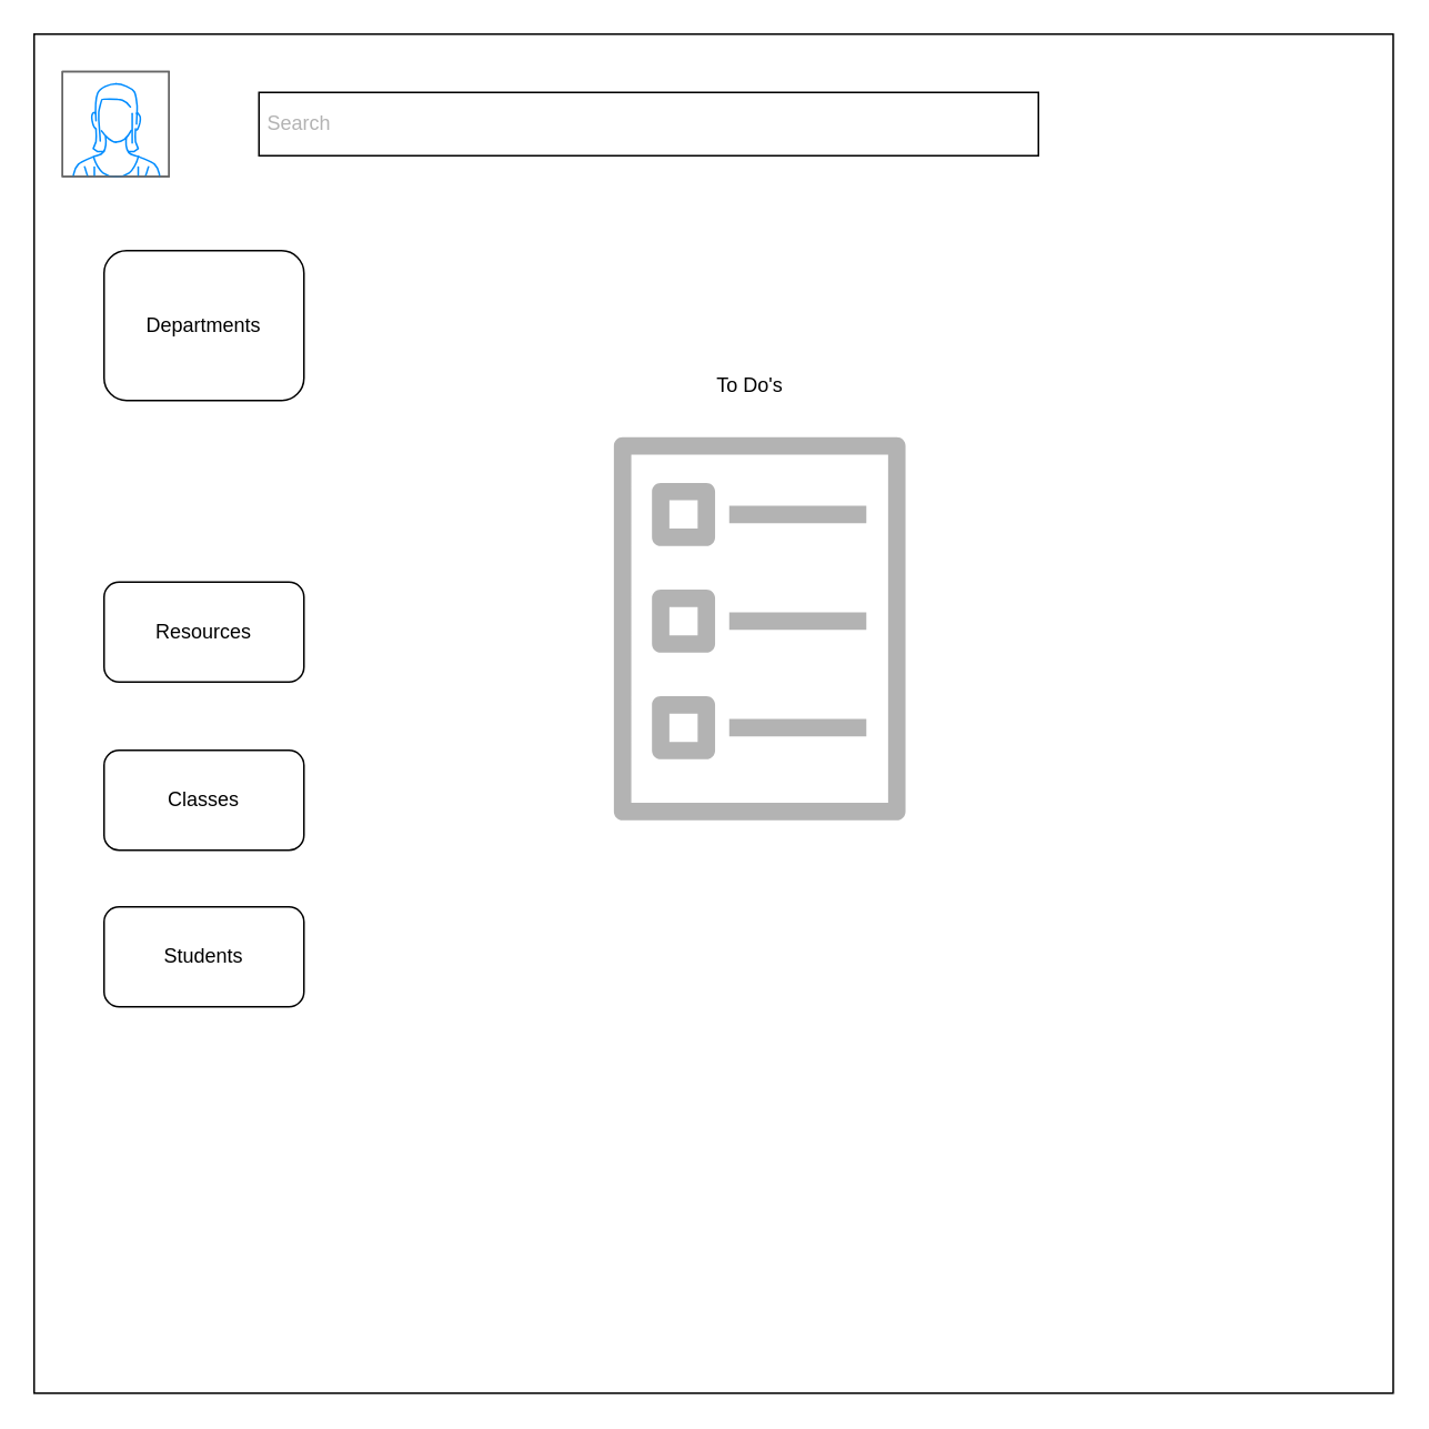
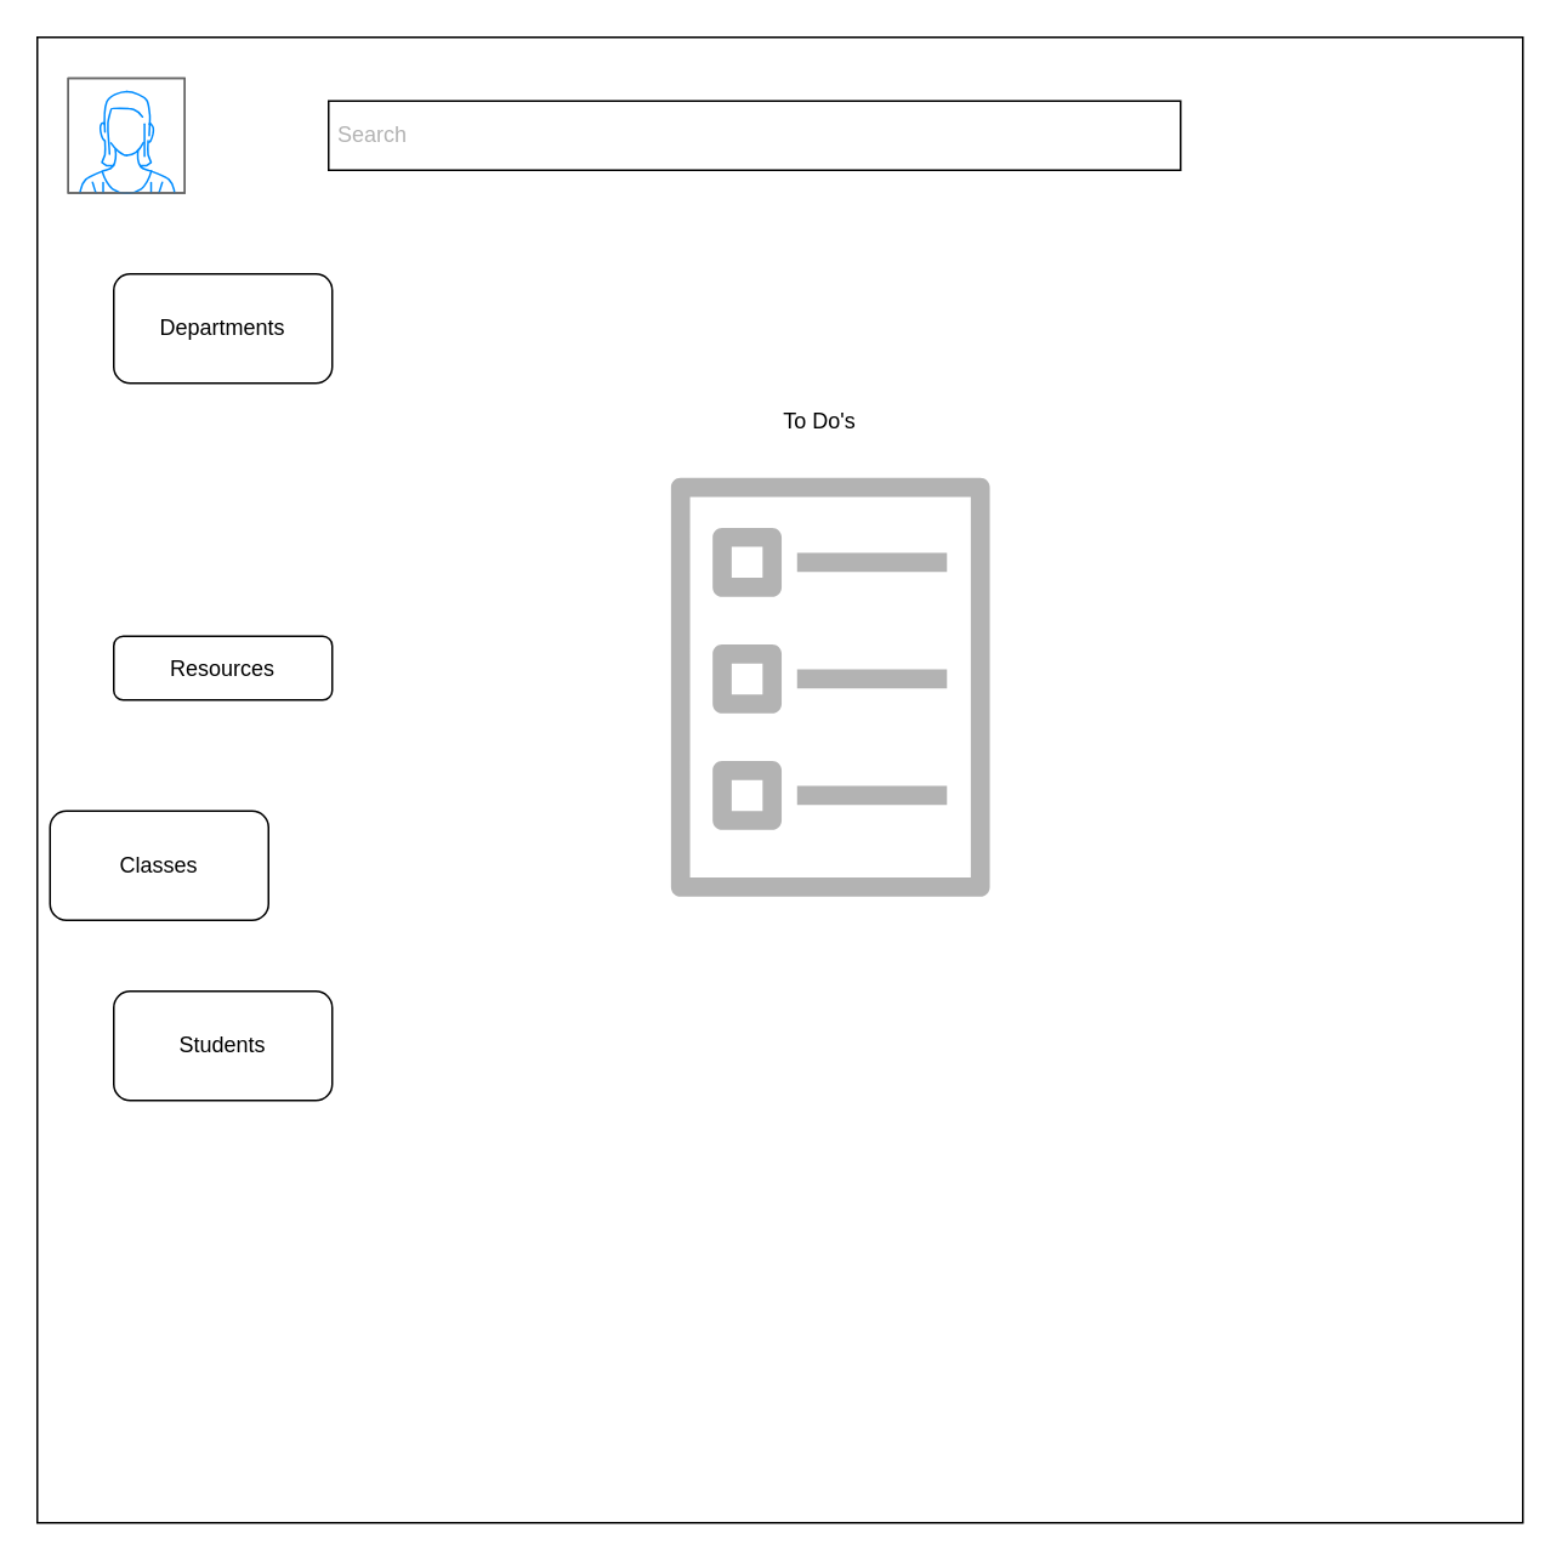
- <mxCell id="7" value="&amp;nbsp;&lt;font color=&quot;#b3b3b3&quot;&gt;Search&lt;/font&gt;" style="rounded=0;whiteSpace=wrap;html=1;align=left;" vertex="1" parent="1"><mxGeometry x="155" y="55" width="468" height="38" as="geometry" /></mxCell>
+ <mxCell id="7" value="&amp;nbsp;&lt;font color=&quot;#b3b3b3&quot;&gt;Search&lt;/font&gt;" style="rounded=0;whiteSpace=wrap;html=1;align=left;" vertex="1" parent="1"><mxGeometry x="180" y="55" width="468" height="38" as="geometry" /></mxCell>
- <mxCell id="3" value="Departments" style="rounded=1;whiteSpace=wrap;html=1;" vertex="1" parent="1"><mxGeometry x="62" y="150" width="120" height="90" as="geometry" /></mxCell>
+ <mxCell id="3" value="Departments" style="rounded=1;whiteSpace=wrap;html=1;" vertex="1" parent="1"><mxGeometry x="62" y="150" width="120" height="60" as="geometry" /></mxCell>
- <mxCell id="4" value="Resources" style="rounded=1;whiteSpace=wrap;html=1;" vertex="1" parent="1"><mxGeometry x="62" y="349" width="120" height="60" as="geometry" /></mxCell>
+ <mxCell id="4" value="Resources" style="rounded=1;whiteSpace=wrap;html=1;" vertex="1" parent="1"><mxGeometry x="62" y="349" width="120" height="35" as="geometry" /></mxCell>
- <mxCell id="5" value="Classes" style="rounded=1;whiteSpace=wrap;html=1;" vertex="1" parent="1"><mxGeometry x="62" y="450" width="120" height="60" as="geometry" /></mxCell>
+ <mxCell id="5" value="Classes" style="rounded=1;whiteSpace=wrap;html=1;" vertex="1" parent="1"><mxGeometry x="27" y="445" width="120" height="60" as="geometry" /></mxCell>
